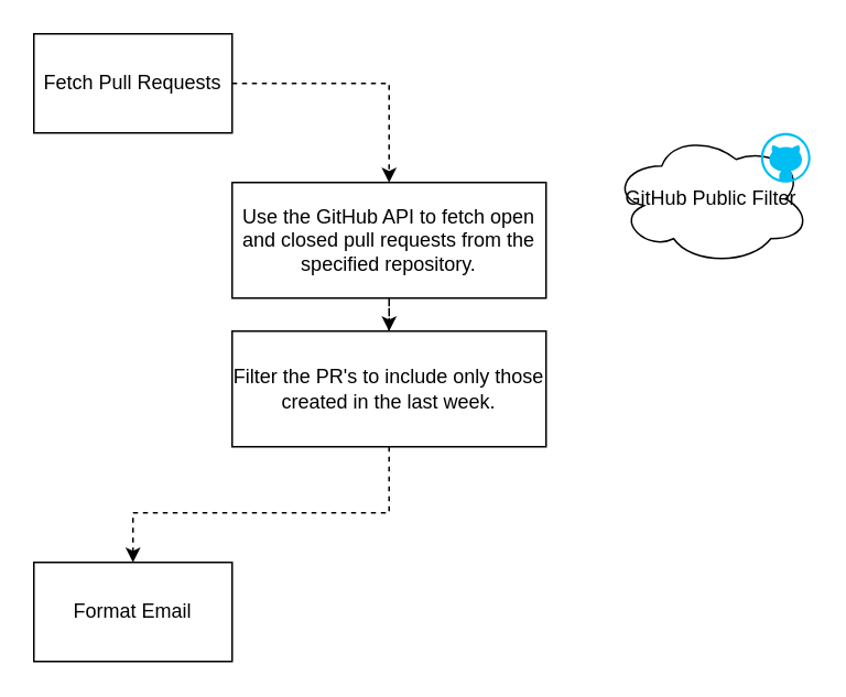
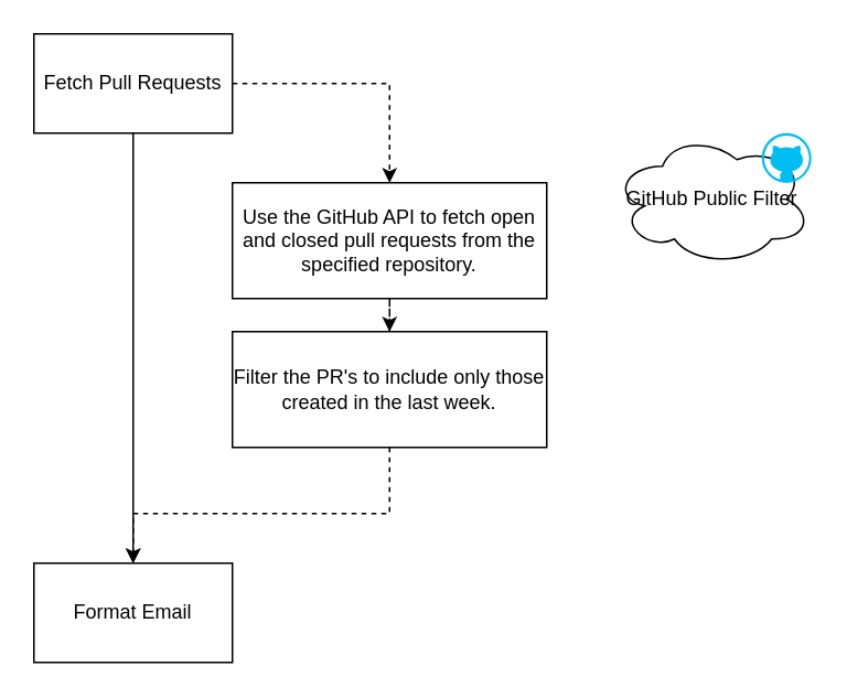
+ <mxCell id="5" style="edgeStyle=orthogonalEdgeStyle;rounded=0;orthogonalLoop=1;jettySize=auto;html=1;entryX=0.5;entryY=0;entryDx=0;entryDy=0;" edge="1" parent="1" source="7" target="8"><mxGeometry relative="1" as="geometry" /></mxCell>
